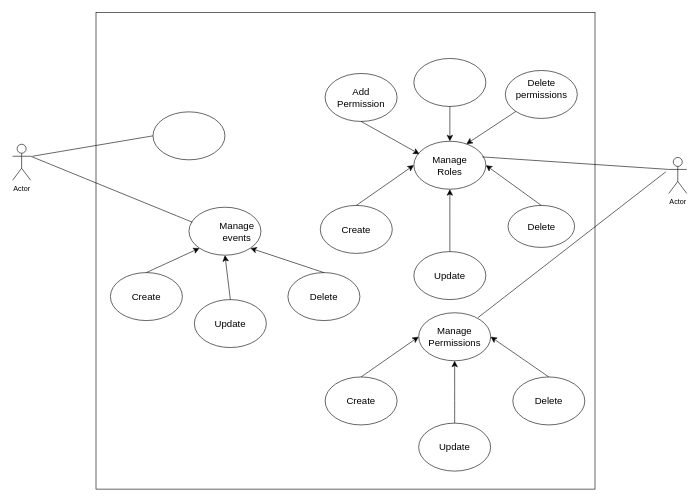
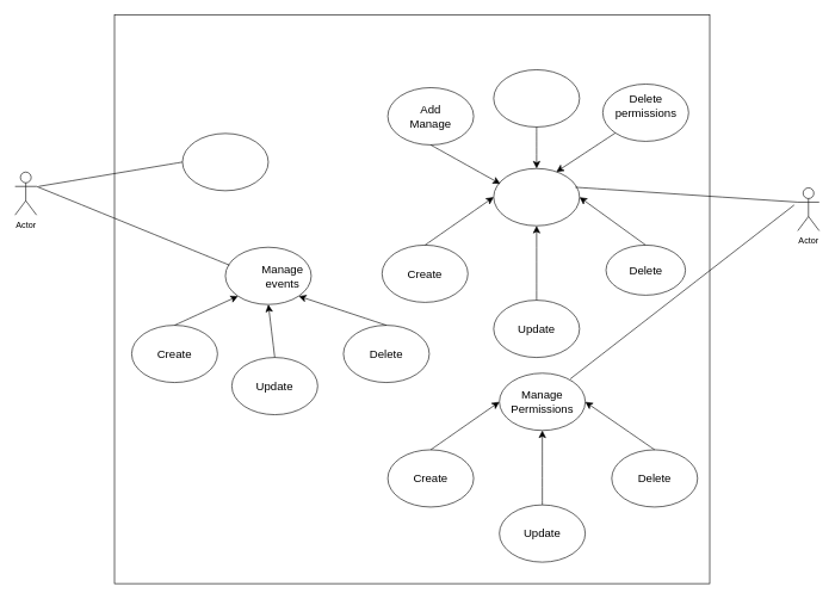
- <mxCell id="43" value="Add Permission" style="text;html=1;align=center;verticalAlign=middle;whiteSpace=wrap;rounded=0;fontSize=16;" vertex="1" parent="1"><mxGeometry x="571" y="147" width="60" height="30" as="geometry" /></mxCell>
+ <mxCell id="43" value="Add Manage" style="text;html=1;align=center;verticalAlign=middle;whiteSpace=wrap;rounded=0;fontSize=16;" vertex="1" parent="1"><mxGeometry x="571" y="147" width="60" height="30" as="geometry" /></mxCell>
- <mxCell id="20" value="Manage Roles" style="text;html=1;align=center;verticalAlign=middle;whiteSpace=wrap;rounded=0;fontSize=16;" vertex="1" parent="1"><mxGeometry x="719" y="260" width="60" height="30" as="geometry" /></mxCell>
